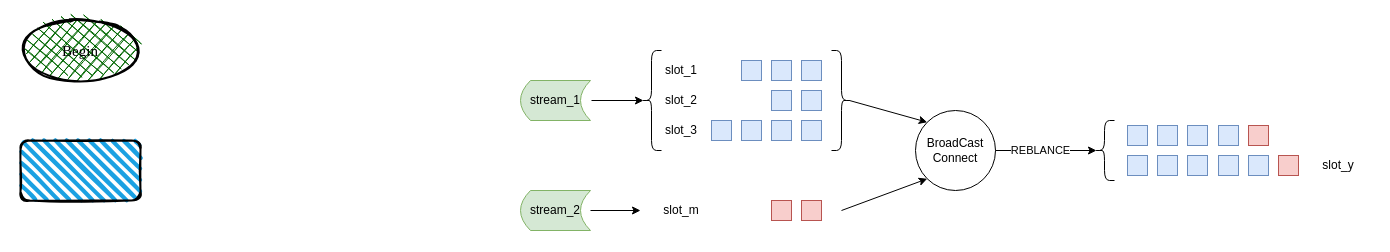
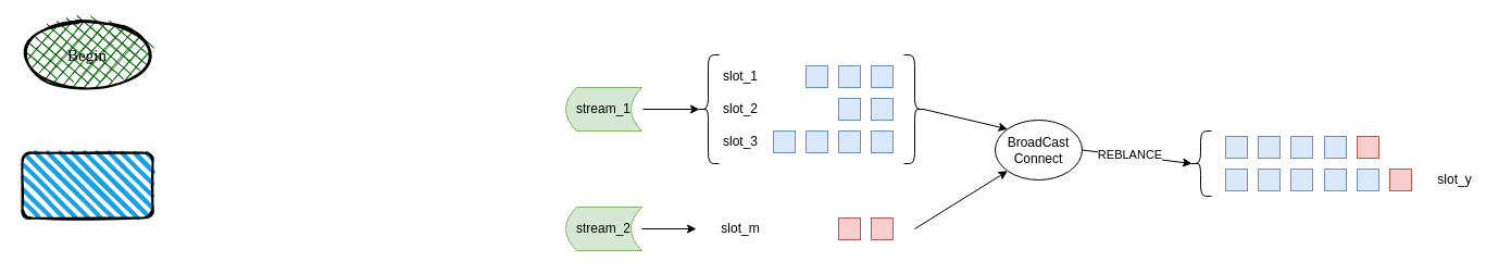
- <mxCell id="17" value="BroadCast&lt;br&gt;Connect" style="ellipse;whiteSpace=wrap;html=1;aspect=fixed;" vertex="1" parent="1"><mxGeometry x="915" y="110" width="80" height="80" as="geometry" /></mxCell>
+ <mxCell id="17" value="BroadCast&lt;br&gt;Connect" style="ellipse;whiteSpace=wrap;html=1;aspect=fixed;" vertex="1" parent="1"><mxGeometry x="915" y="110" width="80" height="55" as="geometry" /></mxCell>
